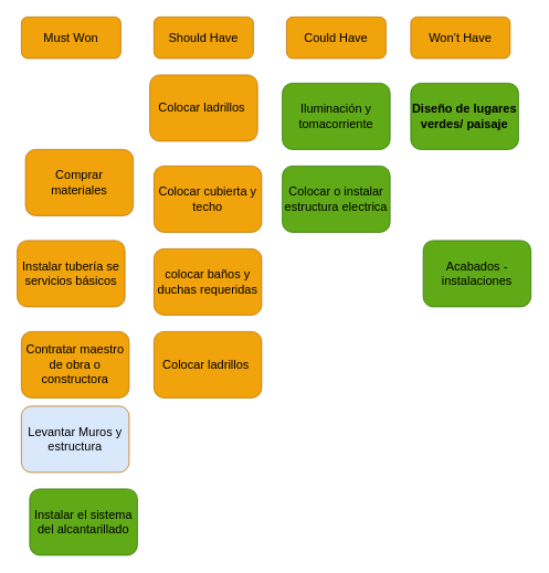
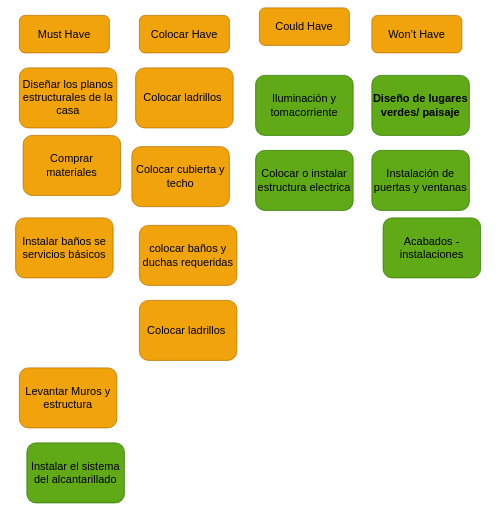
- <mxCell id="9" value="&lt;span id=&quot;docs-internal-guid-eac758ae-7fff-db10-2ab8-4adff7f79cbf&quot;&gt;&lt;span style=&quot;font-size: 11pt; font-family: Arial, sans-serif; color: rgb(0, 0, 0); background-color: transparent; font-variant-numeric: normal; font-variant-east-asian: normal; font-variant-alternates: normal; font-variant-position: normal; font-variant-emoji: normal; vertical-align: baseline; white-space-collapse: preserve;&quot;&gt;Must Won&lt;/span&gt;&lt;/span&gt;" style="rounded=1;whiteSpace=wrap;html=1;fillColor=#f0a30a;strokeColor=#BD7000;fontColor=#000000;" vertex="1" parent="1"><mxGeometry x="25" y="20" width="120" height="50" as="geometry" /></mxCell>
+ <mxCell id="9" value="&lt;span id=&quot;docs-internal-guid-eac758ae-7fff-db10-2ab8-4adff7f79cbf&quot;&gt;&lt;span style=&quot;font-size: 11pt; font-family: Arial, sans-serif; color: rgb(0, 0, 0); background-color: transparent; font-variant-numeric: normal; font-variant-east-asian: normal; font-variant-alternates: normal; font-variant-position: normal; font-variant-emoji: normal; vertical-align: baseline; white-space-collapse: preserve;&quot;&gt;Must Have&lt;/span&gt;&lt;/span&gt;" style="rounded=1;whiteSpace=wrap;html=1;fillColor=#f0a30a;strokeColor=#BD7000;fontColor=#000000;" vertex="1" parent="1"><mxGeometry x="25" y="20" width="120" height="50" as="geometry" /></mxCell>
- <mxCell id="10" value="&lt;span id=&quot;docs-internal-guid-eac758ae-7fff-db10-2ab8-4adff7f79cbf&quot;&gt;&lt;span style=&quot;font-size: 11pt; font-family: Arial, sans-serif; color: rgb(0, 0, 0); background-color: transparent; font-variant-numeric: normal; font-variant-east-asian: normal; font-variant-alternates: normal; font-variant-position: normal; font-variant-emoji: normal; vertical-align: baseline; white-space-collapse: preserve;&quot;&gt;Should Have&lt;/span&gt;&lt;/span&gt;" style="rounded=1;whiteSpace=wrap;html=1;fillColor=#f0a30a;strokeColor=#BD7000;fontColor=#000000;" vertex="1" parent="1"><mxGeometry x="185" y="20" width="120" height="50" as="geometry" /></mxCell>
+ <mxCell id="10" value="&lt;span id=&quot;docs-internal-guid-eac758ae-7fff-db10-2ab8-4adff7f79cbf&quot;&gt;&lt;span style=&quot;font-size: 11pt; font-family: Arial, sans-serif; color: rgb(0, 0, 0); background-color: transparent; font-variant-numeric: normal; font-variant-east-asian: normal; font-variant-alternates: normal; font-variant-position: normal; font-variant-emoji: normal; vertical-align: baseline; white-space-collapse: preserve;&quot;&gt;Colocar Have&lt;/span&gt;&lt;/span&gt;" style="rounded=1;whiteSpace=wrap;html=1;fillColor=#f0a30a;strokeColor=#BD7000;fontColor=#000000;" vertex="1" parent="1"><mxGeometry x="185" y="20" width="120" height="50" as="geometry" /></mxCell>
- <mxCell id="11" value="&lt;span id=&quot;docs-internal-guid-eac758ae-7fff-db10-2ab8-4adff7f79cbf&quot;&gt;&lt;span style=&quot;font-size: 11pt; font-family: Arial, sans-serif; color: rgb(0, 0, 0); background-color: transparent; font-variant-numeric: normal; font-variant-east-asian: normal; font-variant-alternates: normal; font-variant-position: normal; font-variant-emoji: normal; vertical-align: baseline; white-space-collapse: preserve;&quot;&gt;Could Have&lt;/span&gt;&lt;/span&gt;" style="rounded=1;whiteSpace=wrap;html=1;fillColor=#f0a30a;strokeColor=#BD7000;fontColor=#000000;" vertex="1" parent="1"><mxGeometry x="345" y="20" width="120" height="50" as="geometry" /></mxCell>
+ <mxCell id="11" value="&lt;span id=&quot;docs-internal-guid-eac758ae-7fff-db10-2ab8-4adff7f79cbf&quot;&gt;&lt;span style=&quot;font-size: 11pt; font-family: Arial, sans-serif; color: rgb(0, 0, 0); background-color: transparent; font-variant-numeric: normal; font-variant-east-asian: normal; font-variant-alternates: normal; font-variant-position: normal; font-variant-emoji: normal; vertical-align: baseline; white-space-collapse: preserve;&quot;&gt;Could Have&lt;/span&gt;&lt;/span&gt;" style="rounded=1;whiteSpace=wrap;html=1;fillColor=#f0a30a;strokeColor=#BD7000;fontColor=#000000;" vertex="1" parent="1"><mxGeometry x="345" y="10" width="120" height="50" as="geometry" /></mxCell>
+ <mxCell id="2" value="&lt;span id=&quot;docs-internal-guid-0ae4e22b-7fff-5505-b2a1-f54cb711f2f1&quot;&gt;&lt;span style=&quot;font-size: 11pt; font-family: Arial, sans-serif; background-color: transparent; font-variant-numeric: normal; font-variant-east-asian: normal; font-variant-alternates: normal; font-variant-position: normal; font-variant-emoji: normal; vertical-align: baseline; white-space-collapse: preserve;&quot;&gt;Diseñar los planos estructurales de la casa&lt;/span&gt;&lt;/span&gt;" style="rounded=1;whiteSpace=wrap;html=1;fillColor=#f0a30a;strokeColor=#BD7000;fontColor=#000000;" vertex="1" parent="1"><mxGeometry x="25" y="90" width="130" height="80" as="geometry" /></mxCell>
- <mxCell id="14" value="&lt;span id=&quot;docs-internal-guid-3c0f107f-7fff-d517-85ed-e54de9c1fdb1&quot;&gt;&lt;span style=&quot;font-size: 11pt; font-family: Arial, sans-serif; color: rgb(0, 0, 0); background-color: transparent; font-variant-numeric: normal; font-variant-east-asian: normal; font-variant-alternates: normal; font-variant-position: normal; font-variant-emoji: normal; vertical-align: baseline; white-space-collapse: preserve;&quot;&gt;Colocar cubierta y techo&lt;/span&gt;&lt;/span&gt;" style="rounded=1;whiteSpace=wrap;html=1;fillColor=#f0a30a;strokeColor=#BD7000;fontColor=#000000;" vertex="1" parent="1"><mxGeometry x="185" y="200" width="130" height="80" as="geometry" /></mxCell>
+ <mxCell id="14" value="&lt;span id=&quot;docs-internal-guid-3c0f107f-7fff-d517-85ed-e54de9c1fdb1&quot;&gt;&lt;span style=&quot;font-size: 11pt; font-family: Arial, sans-serif; color: rgb(0, 0, 0); background-color: transparent; font-variant-numeric: normal; font-variant-east-asian: normal; font-variant-alternates: normal; font-variant-position: normal; font-variant-emoji: normal; vertical-align: baseline; white-space-collapse: preserve;&quot;&gt;Colocar cubierta y techo&lt;/span&gt;&lt;/span&gt;" style="rounded=1;whiteSpace=wrap;html=1;fillColor=#f0a30a;strokeColor=#BD7000;fontColor=#000000;" vertex="1" parent="1"><mxGeometry x="175" y="195" width="130" height="80" as="geometry" /></mxCell>
+ <mxCell id="19" value="&lt;span id=&quot;docs-internal-guid-01c0a0f3-7fff-cb70-058a-e0bec0cb67ca&quot;&gt;&lt;span style=&quot;font-size: 11pt; font-family: Arial, sans-serif; color: rgb(0, 0, 0); background-color: transparent; font-variant-numeric: normal; font-variant-east-asian: normal; font-variant-alternates: normal; font-variant-position: normal; font-variant-emoji: normal; vertical-align: baseline; white-space-collapse: preserve;&quot;&gt;Instalación de puertas y ventanas&lt;/span&gt;&lt;/span&gt;" style="rounded=1;whiteSpace=wrap;html=1;fillColor=#60a917;strokeColor=#2D7600;fontColor=#ffffff;" vertex="1" parent="1"><mxGeometry x="495" y="200" width="130" height="80" as="geometry" /></mxCell>
- <mxCell id="3" value="&lt;span id=&quot;docs-internal-guid-eac758ae-7fff-db10-2ab8-4adff7f79cbf&quot;&gt;&lt;span style=&quot;font-size: 11pt; font-family: Arial, sans-serif; color: rgb(0, 0, 0); background-color: transparent; font-variant-numeric: normal; font-variant-east-asian: normal; font-variant-alternates: normal; font-variant-position: normal; font-variant-emoji: normal; vertical-align: baseline; white-space-collapse: preserve;&quot;&gt;Instalar tubería se servicios básicos&lt;/span&gt;&lt;/span&gt;" style="rounded=1;whiteSpace=wrap;html=1;fillColor=#f0a30a;strokeColor=#BD7000;fontColor=#000000;" vertex="1" parent="1"><mxGeometry x="20" y="290" width="130" height="80" as="geometry" /></mxCell>
+ <mxCell id="3" value="&lt;span id=&quot;docs-internal-guid-eac758ae-7fff-db10-2ab8-4adff7f79cbf&quot;&gt;&lt;span style=&quot;font-size: 11pt; font-family: Arial, sans-serif; color: rgb(0, 0, 0); background-color: transparent; font-variant-numeric: normal; font-variant-east-asian: normal; font-variant-alternates: normal; font-variant-position: normal; font-variant-emoji: normal; vertical-align: baseline; white-space-collapse: preserve;&quot;&gt;Instalar baños se servicios básicos&lt;/span&gt;&lt;/span&gt;" style="rounded=1;whiteSpace=wrap;html=1;fillColor=#f0a30a;strokeColor=#BD7000;fontColor=#000000;" vertex="1" parent="1"><mxGeometry x="20" y="290" width="130" height="80" as="geometry" /></mxCell>
- <mxCell id="5" value="&lt;span id=&quot;docs-internal-guid-9e34159a-7fff-69a1-f93b-22a08bd8858a&quot;&gt;&lt;span style=&quot;font-size: 11pt; font-family: Arial, sans-serif; color: rgb(0, 0, 0); background-color: transparent; font-variant-numeric: normal; font-variant-east-asian: normal; font-variant-alternates: normal; font-variant-position: normal; font-variant-emoji: normal; vertical-align: baseline; white-space-collapse: preserve;&quot;&gt;Contratar maestro de obra o constructora&lt;/span&gt;&lt;/span&gt;" style="rounded=1;whiteSpace=wrap;html=1;fillColor=#f0a30a;strokeColor=#BD7000;fontColor=#000000;" vertex="1" parent="1"><mxGeometry x="25" y="400" width="130" height="80" as="geometry" /></mxCell>
- <mxCell id="6" value="&lt;span id=&quot;docs-internal-guid-ae0e0886-7fff-9e6f-cbe9-bf67b86cf17e&quot;&gt;&lt;span style=&quot;font-size: 11pt; font-family: Arial, sans-serif; color: rgb(0, 0, 0); background-color: transparent; font-variant-numeric: normal; font-variant-east-asian: normal; font-variant-alternates: normal; font-variant-position: normal; font-variant-emoji: normal; vertical-align: baseline; white-space-collapse: preserve;&quot;&gt;Levantar Muros y estructura&lt;/span&gt;&lt;/span&gt;" style="rounded=1;whiteSpace=wrap;html=1;fillColor=#dae8fc;strokeColor=#BD7000;fontColor=#000000;" vertex="1" parent="1"><mxGeometry x="25" y="490" width="130" height="80" as="geometry" /></mxCell>
+ <mxCell id="6" value="&lt;span id=&quot;docs-internal-guid-ae0e0886-7fff-9e6f-cbe9-bf67b86cf17e&quot;&gt;&lt;span style=&quot;font-size: 11pt; font-family: Arial, sans-serif; color: rgb(0, 0, 0); background-color: transparent; font-variant-numeric: normal; font-variant-east-asian: normal; font-variant-alternates: normal; font-variant-position: normal; font-variant-emoji: normal; vertical-align: baseline; white-space-collapse: preserve;&quot;&gt;Levantar Muros y estructura&lt;/span&gt;&lt;/span&gt;" style="rounded=1;whiteSpace=wrap;html=1;fillColor=#f0a30a;strokeColor=#BD7000;fontColor=#000000;" vertex="1" parent="1"><mxGeometry x="25" y="490" width="130" height="80" as="geometry" /></mxCell>
